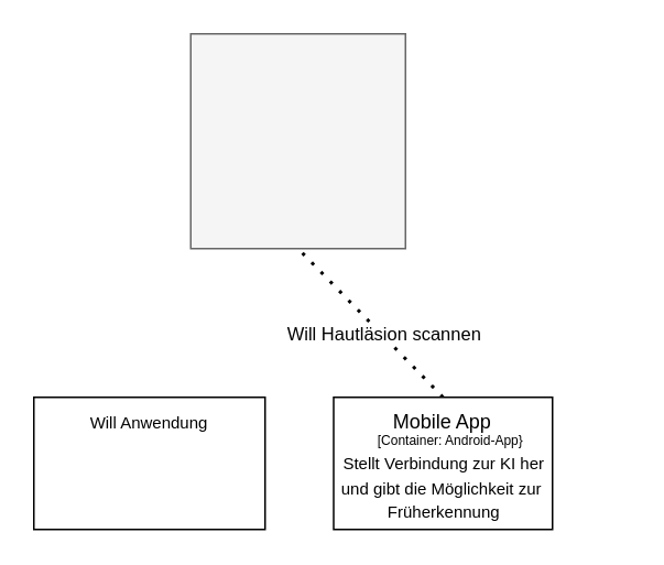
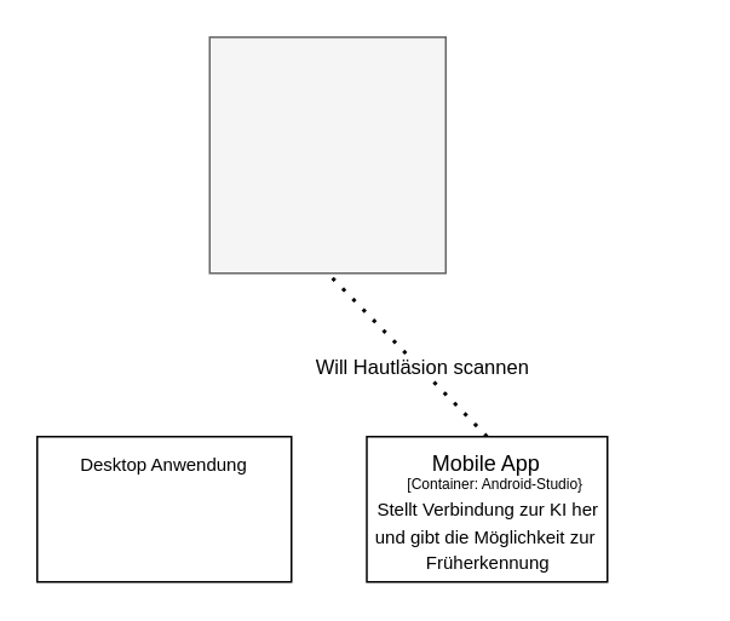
- <mxCell id="10" value="&lt;font size=&quot;1&quot;&gt;Will Anwendung&lt;/font&gt;" style="text;html=1;align=center;verticalAlign=middle;whiteSpace=wrap;rounded=0;fontSize=9;" vertex="1" parent="1"><mxGeometry x="20" y="240" width="140" height="30" as="geometry" /></mxCell>
+ <mxCell id="10" value="&lt;font size=&quot;1&quot;&gt;Desktop Anwendung&lt;/font&gt;" style="text;html=1;align=center;verticalAlign=middle;whiteSpace=wrap;rounded=0;fontSize=9;" vertex="1" parent="1"><mxGeometry x="20" y="240" width="140" height="30" as="geometry" /></mxCell>
- <mxCell id="8" value="&lt;font style=&quot;font-size: 8px;&quot;&gt;[Container: Android-App}&lt;/font&gt;" style="text;html=1;align=center;verticalAlign=middle;whiteSpace=wrap;rounded=0;" vertex="1" parent="1"><mxGeometry x="164.75" y="260" width="215.25" height="10" as="geometry" /></mxCell>
+ <mxCell id="8" value="&lt;font style=&quot;font-size: 8px;&quot;&gt;[Container: Android-Studio}&lt;/font&gt;" style="text;html=1;align=center;verticalAlign=middle;whiteSpace=wrap;rounded=0;" vertex="1" parent="1"><mxGeometry x="164.75" y="260" width="215.25" height="10" as="geometry" /></mxCell>
